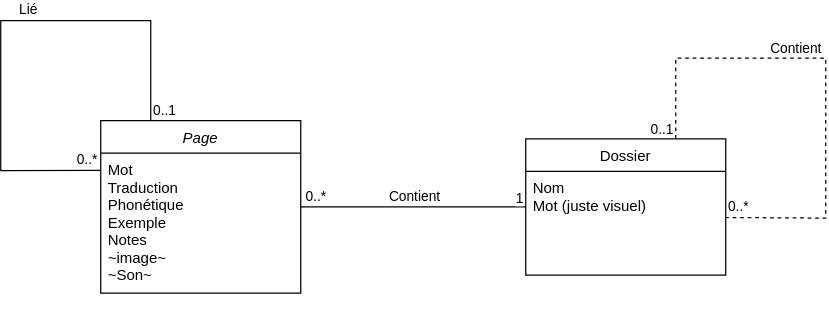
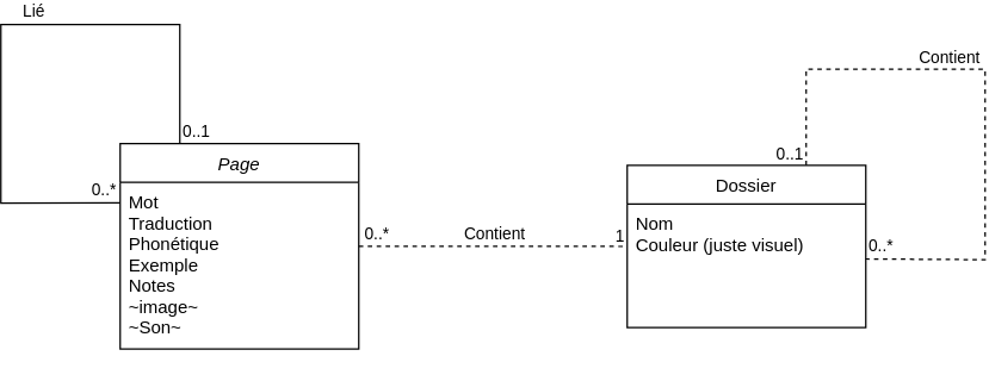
- <mxCell id="9" value="Nom&#10;Mot (juste visuel)" style="text;align=left;verticalAlign=top;spacingLeft=4;spacingRight=4;overflow=hidden;rotatable=0;points=[[0,0.5],[1,0.5]];portConstraint=eastwest;" parent="8" vertex="1"><mxGeometry y="26" width="160" height="74" as="geometry" /></mxCell>
+ <mxCell id="9" value="Nom&#10;Couleur (juste visuel)" style="text;align=left;verticalAlign=top;spacingLeft=4;spacingRight=4;overflow=hidden;rotatable=0;points=[[0,0.5],[1,0.5]];portConstraint=eastwest;" parent="8" vertex="1"><mxGeometry y="26" width="160" height="74" as="geometry" /></mxCell>
- <mxCell id="14" value="" style="endArrow=none;html=1;rounded=0;entryX=0;entryY=0.5;entryDx=0;entryDy=0;" edge="1" parent="1" source="2" target="8"><mxGeometry width="50" height="50" relative="1" as="geometry"><mxPoint x="190" y="240" as="sourcePoint" /><mxPoint x="240" y="190" as="targetPoint" /></mxGeometry></mxCell>
+ <mxCell id="14" value="" style="endArrow=none;html=1;rounded=0;entryX=0;entryY=0.5;entryDx=0;entryDy=0;dashed=1;" edge="1" parent="1" source="2" target="8"><mxGeometry width="50" height="50" relative="1" as="geometry"><mxPoint x="190" y="240" as="sourcePoint" /><mxPoint x="240" y="190" as="targetPoint" /></mxGeometry></mxCell>
